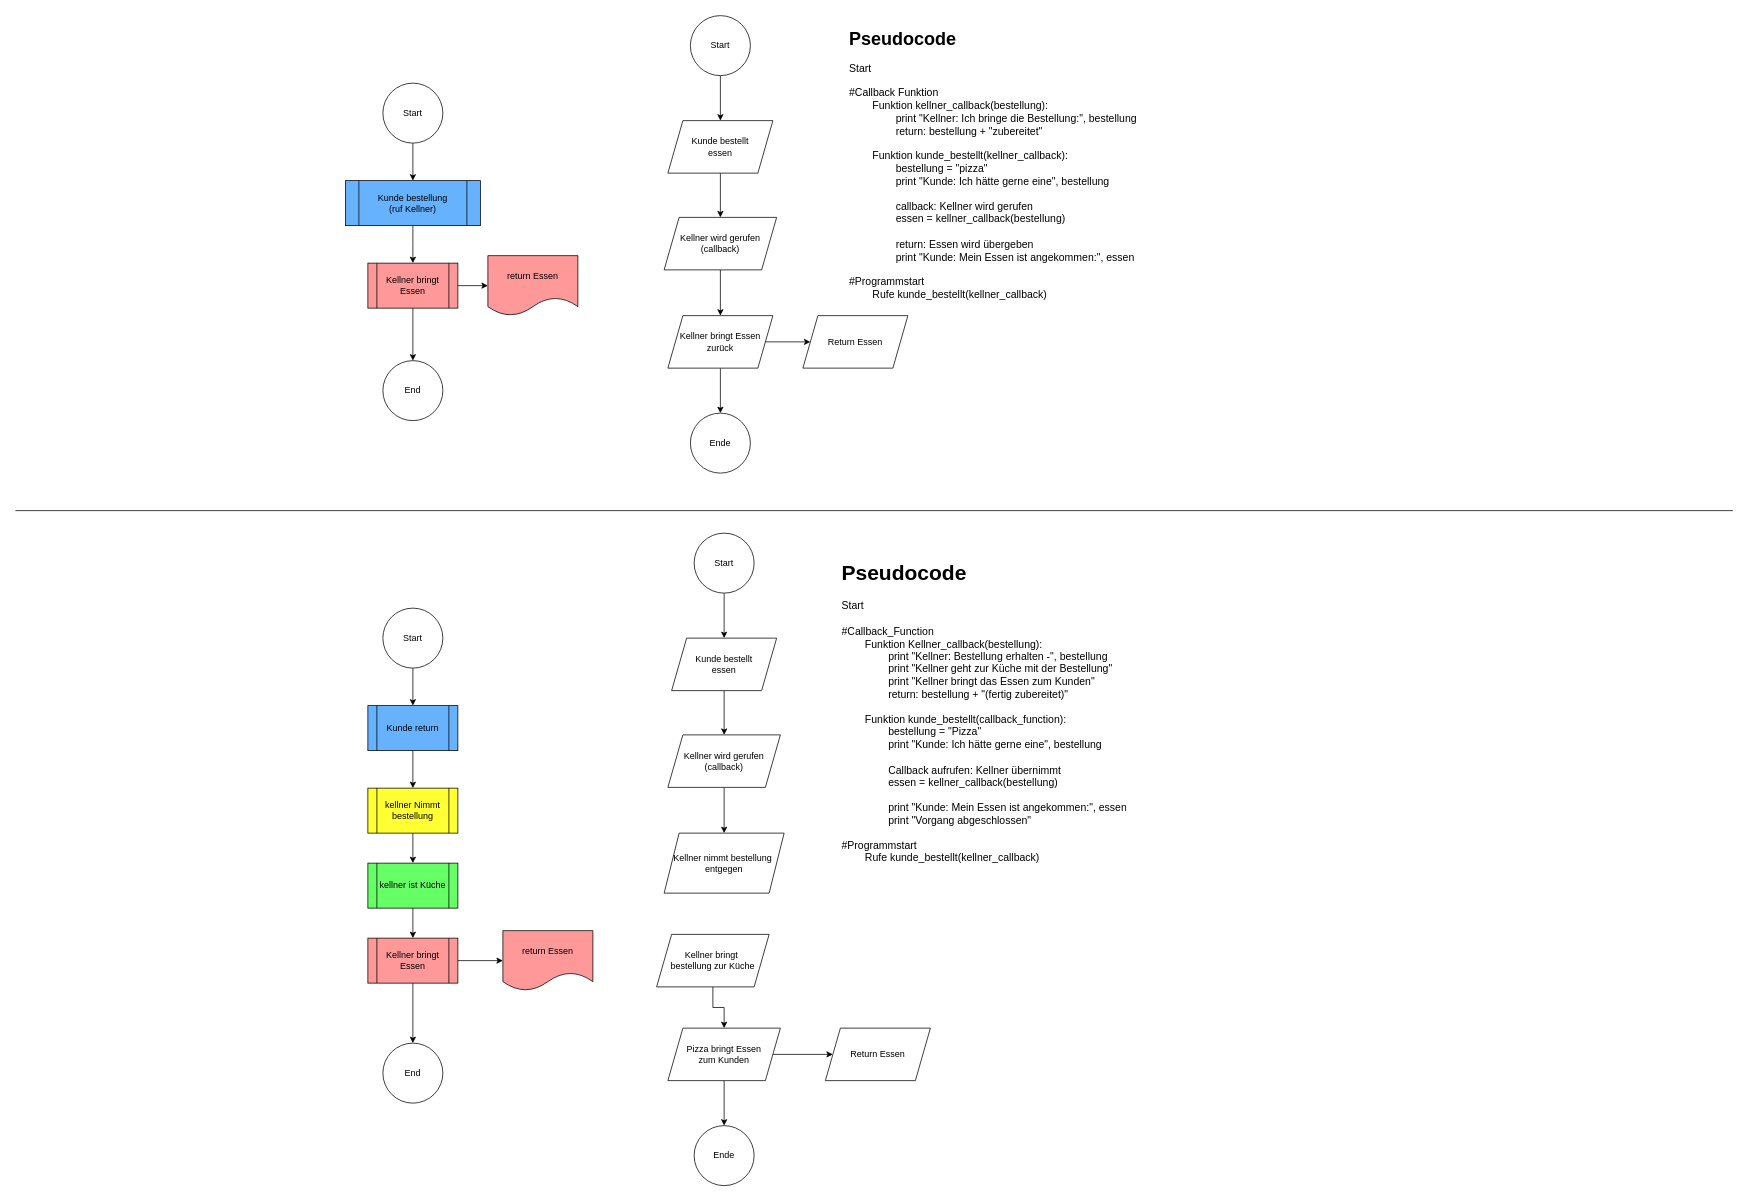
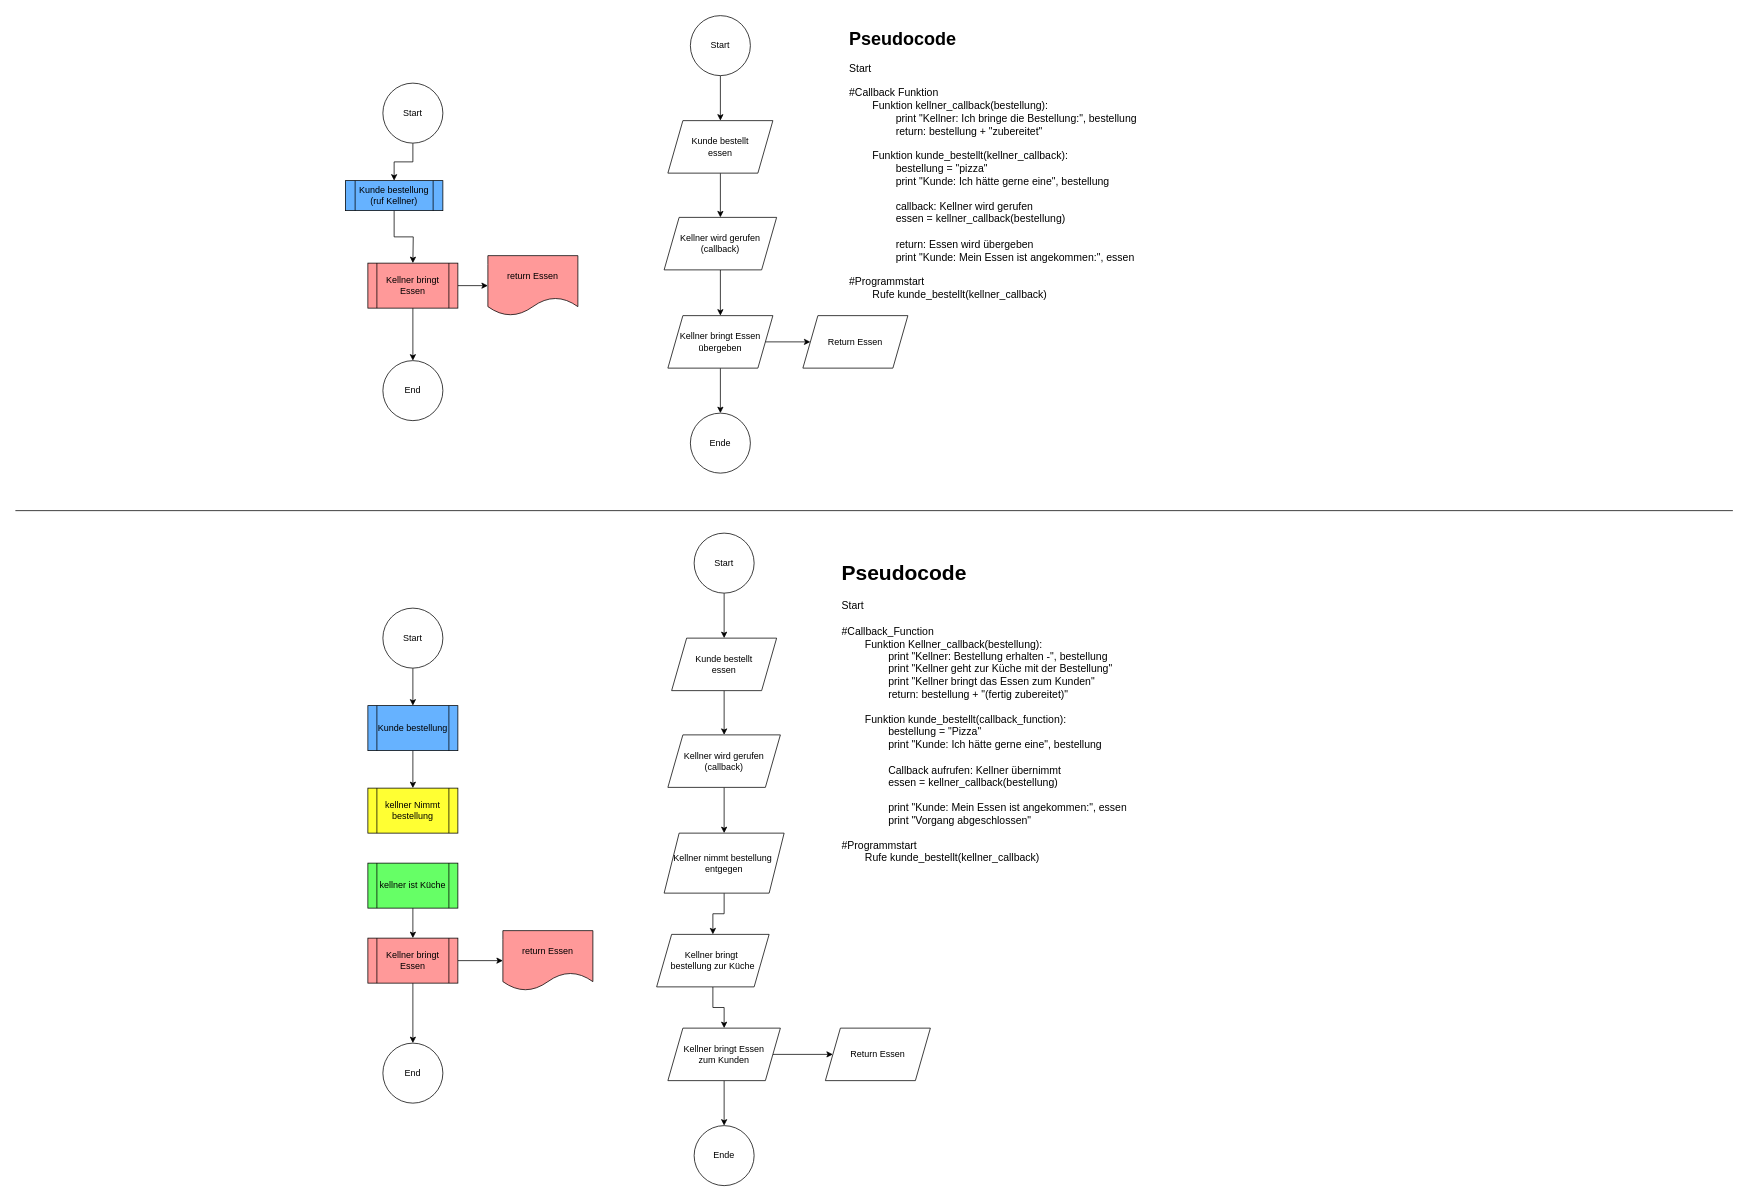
- <mxCell id="18" value="Kunde bestellung&lt;br&gt;(ruf Kellner)" style="shape=process;whiteSpace=wrap;html=1;backgroundOutline=1;fillColor=#66B2FF;" parent="1" vertex="1"><mxGeometry x="460" y="240" width="180" height="60" as="geometry" /></mxCell>
+ <mxCell id="18" value="Kunde bestellung&lt;br&gt;(ruf Kellner)" style="shape=process;whiteSpace=wrap;html=1;backgroundOutline=1;fillColor=#66B2FF;" parent="1" vertex="1"><mxGeometry x="460" y="240" width="130" height="40" as="geometry" /></mxCell>
- <mxCell id="32" value="Kellner bringt Essen&lt;br&gt;zurück" style="shape=parallelogram;perimeter=parallelogramPerimeter;whiteSpace=wrap;html=1;fixedSize=1;" parent="1" vertex="1"><mxGeometry x="890" y="420" width="140" height="70" as="geometry" /></mxCell>
+ <mxCell id="32" value="Kellner bringt Essen&lt;br&gt;übergeben" style="shape=parallelogram;perimeter=parallelogramPerimeter;whiteSpace=wrap;html=1;fixedSize=1;" parent="1" vertex="1"><mxGeometry x="890" y="420" width="140" height="70" as="geometry" /></mxCell>
- <mxCell id="5" value="Kunde return" style="shape=process;whiteSpace=wrap;html=1;backgroundOutline=1;fillColor=#66B2FF;" parent="1" vertex="1"><mxGeometry x="490" y="940" width="120" height="60" as="geometry" /></mxCell>
+ <mxCell id="5" value="Kunde bestellung" style="shape=process;whiteSpace=wrap;html=1;backgroundOutline=1;fillColor=#66B2FF;" parent="1" vertex="1"><mxGeometry x="490" y="940" width="120" height="60" as="geometry" /></mxCell>
- <mxCell id="6" value="" style="edgeStyle=orthogonalEdgeStyle;rounded=0;orthogonalLoop=1;jettySize=auto;html=1;" parent="1" source="7" target="9" edge="1"><mxGeometry relative="1" as="geometry" /></mxCell>
+ <mxCell id="41" value="" style="edgeStyle=orthogonalEdgeStyle;rounded=0;orthogonalLoop=1;jettySize=auto;html=1;" parent="1" source="42" target="46" edge="1"><mxGeometry relative="1" as="geometry" /></mxCell>
- <mxCell id="49" value="Pizza bringt Essen&lt;br&gt;zum Kunden" style="shape=parallelogram;perimeter=parallelogramPerimeter;whiteSpace=wrap;html=1;fixedSize=1;" parent="1" vertex="1"><mxGeometry x="890" y="1370" width="150" height="70" as="geometry" /></mxCell>
+ <mxCell id="49" value="Kellner bringt Essen&lt;br&gt;zum Kunden" style="shape=parallelogram;perimeter=parallelogramPerimeter;whiteSpace=wrap;html=1;fixedSize=1;" parent="1" vertex="1"><mxGeometry x="890" y="1370" width="150" height="70" as="geometry" /></mxCell>
